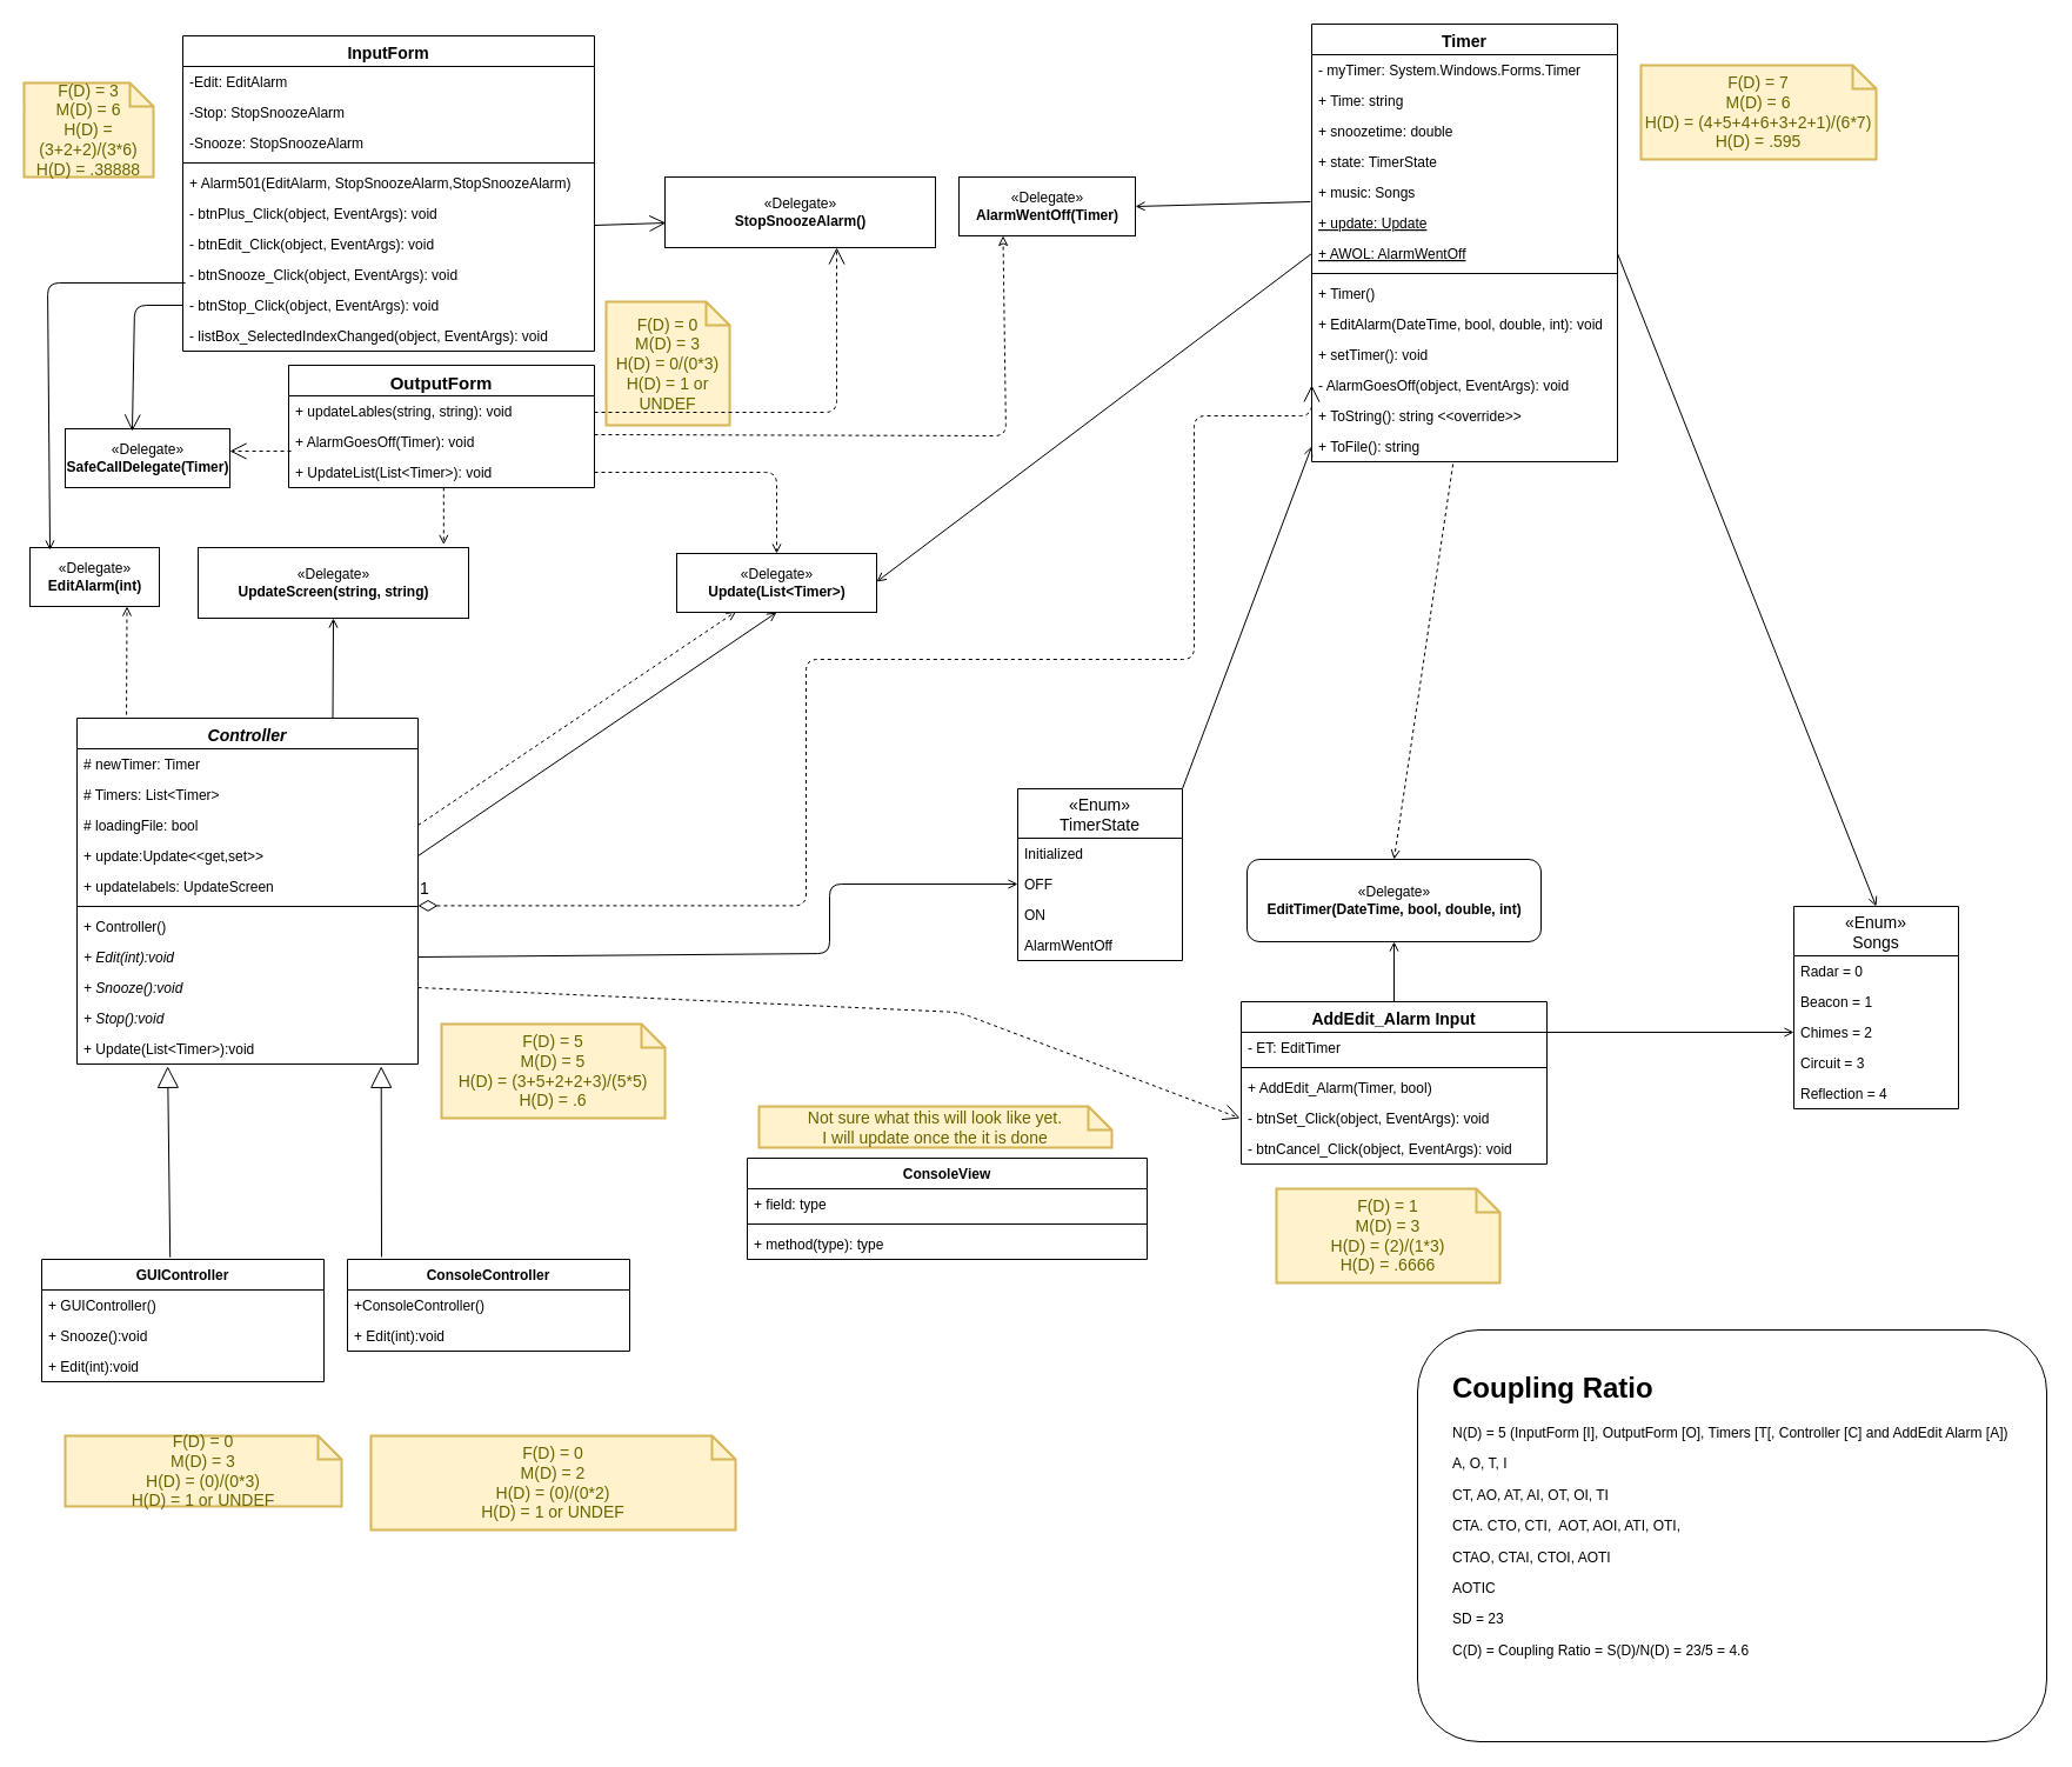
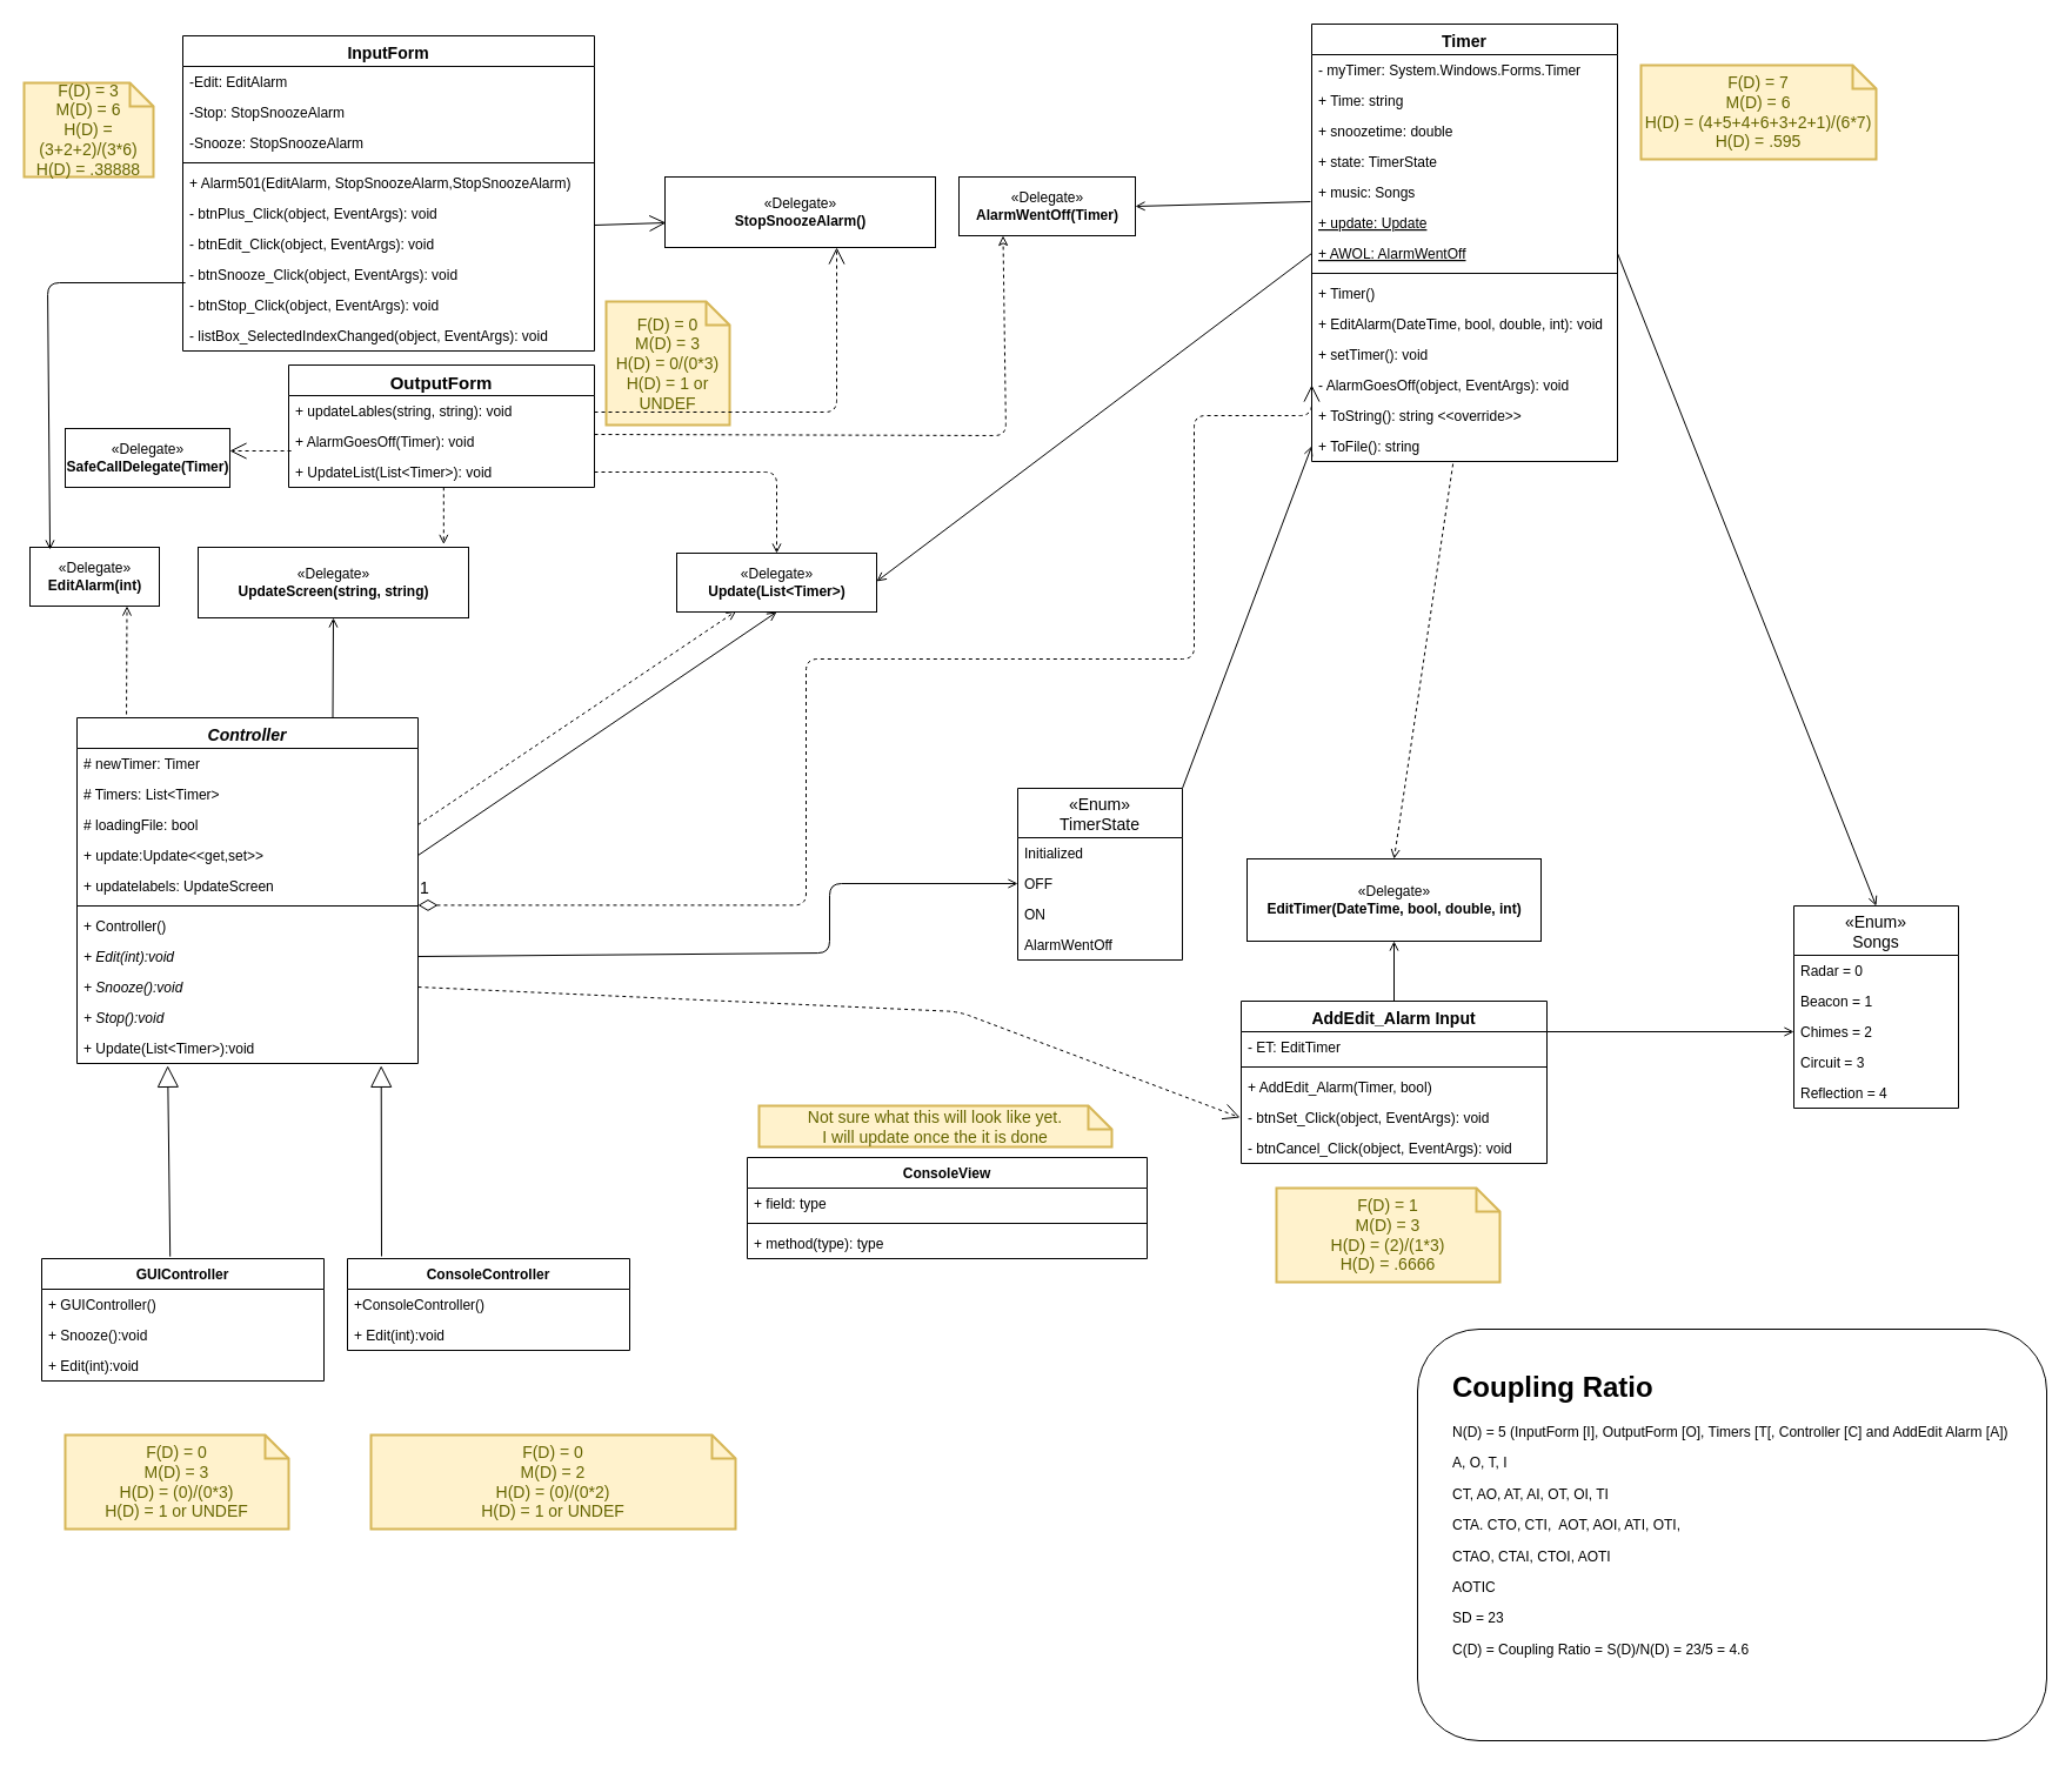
- <mxCell id="110" value="" style="endArrow=open;endFill=0;endSize=12;html=1;exitX=0;exitY=0.5;exitDx=0;exitDy=0;startArrow=none;startFill=0;entryX=0.407;entryY=0.04;entryDx=0;entryDy=0;entryPerimeter=0;" parent="1" source="11" target="108" edge="1"><mxGeometry width="160" relative="1" as="geometry"><mxPoint x="114" y="330" as="sourcePoint" /><mxPoint x="114" y="360" as="targetPoint" /><Array as="points"><mxPoint x="114" y="259" /></Array></mxGeometry></mxCell>
- <mxCell id="54" value="«Delegate»&lt;br&gt;&lt;b&gt;EditTimer(DateTime, bool, double, int)&lt;/b&gt;" style="html=1;rounded=1;" parent="1" vertex="1"><mxGeometry x="1060" y="730" width="250" height="70" as="geometry" /></mxCell>
+ <mxCell id="54" value="«Delegate»&lt;br&gt;&lt;b&gt;EditTimer(DateTime, bool, double, int)&lt;/b&gt;" style="html=1;" parent="1" vertex="1"><mxGeometry x="1060" y="730" width="250" height="70" as="geometry" /></mxCell>
- <mxCell id="87" value="F(D) = 5&lt;br&gt;M(D) = 5&lt;br&gt;H(D) = (3+5+2+2+3)/(5*5)&lt;br&gt;H(D) = .6" style="shape=note;strokeWidth=2;fontSize=14;size=20;whiteSpace=wrap;html=1;fillColor=#fff2cc;strokeColor=#d6b656;fontColor=#666600;" parent="1" vertex="1"><mxGeometry x="375" y="870" width="190" height="80" as="geometry" /></mxCell>
- <mxCell id="104" value="F(D) = 0&lt;br&gt;M(D) = 3&lt;br&gt;H(D) = (0)/(0*3)&lt;br&gt;H(D) = 1 or UNDEF" style="shape=note;strokeWidth=2;fontSize=14;size=20;whiteSpace=wrap;html=1;fillColor=#fff2cc;strokeColor=#d6b656;fontColor=#666600;" parent="1" vertex="1"><mxGeometry x="55" y="1220" width="235" height="60" as="geometry" /></mxCell>
+ <mxCell id="104" value="F(D) = 0&lt;br&gt;M(D) = 3&lt;br&gt;H(D) = (0)/(0*3)&lt;br&gt;H(D) = 1 or UNDEF" style="shape=note;strokeWidth=2;fontSize=14;size=20;whiteSpace=wrap;html=1;fillColor=#fff2cc;strokeColor=#d6b656;fontColor=#666600;" parent="1" vertex="1"><mxGeometry x="55" y="1220" width="190" height="80" as="geometry" /></mxCell>
